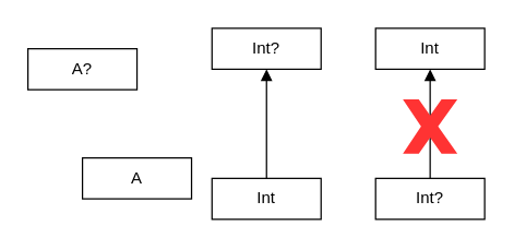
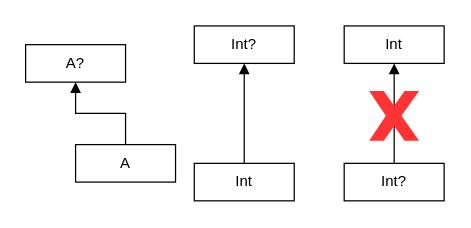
+ <mxCell id="7" style="edgeStyle=orthogonalEdgeStyle;rounded=0;orthogonalLoop=1;jettySize=auto;html=1;entryX=0.5;entryY=1;entryDx=0;entryDy=0;endArrow=block;endFill=1;" edge="1" parent="1" source="8" target="3"><mxGeometry relative="1" as="geometry" /></mxCell>
